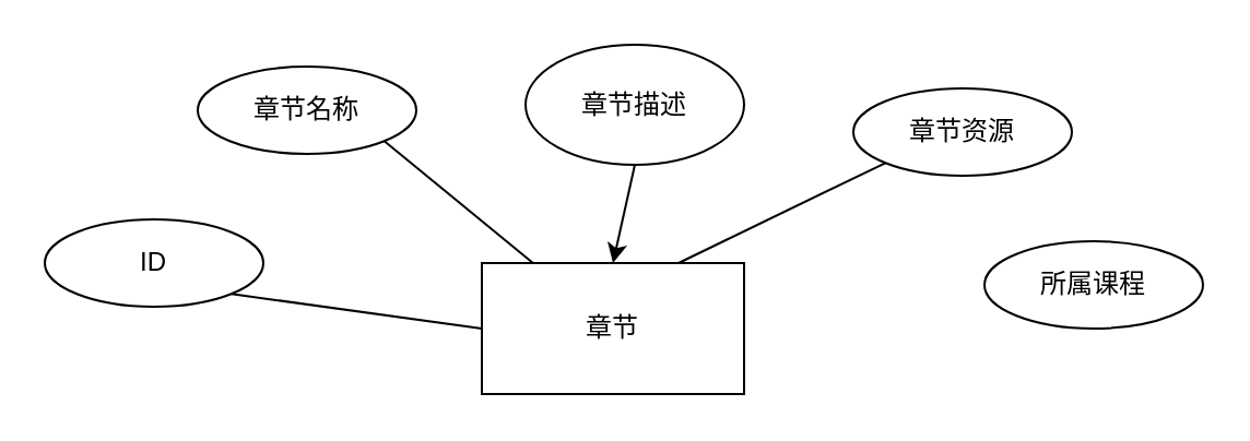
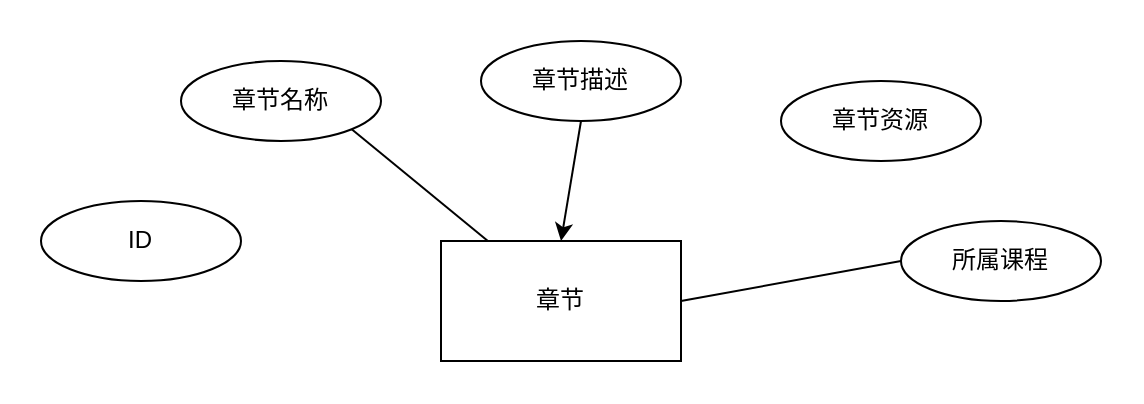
- <mxCell id="5" value="章节描述" style="ellipse;whiteSpace=wrap;html=1;align=center;" vertex="1" parent="1"><mxGeometry x="240" y="20" width="100" height="55" as="geometry" /></mxCell>
+ <mxCell id="5" value="章节描述" style="ellipse;whiteSpace=wrap;html=1;align=center;" vertex="1" parent="1"><mxGeometry x="240" y="20" width="100" height="40" as="geometry" /></mxCell>
- <mxCell id="11" value="" style="endArrow=none;html=1;rounded=0;exitX=0.75;exitY=0;exitDx=0;exitDy=0;entryX=0;entryY=1;entryDx=0;entryDy=0;" edge="1" parent="1" source="2" target="6"><mxGeometry relative="1" as="geometry"><mxPoint x="210" y="80" as="sourcePoint" /><mxPoint x="370" y="80" as="targetPoint" /></mxGeometry></mxCell>
+ <mxCell id="12" value="" style="endArrow=none;html=1;rounded=0;exitX=1;exitY=0.5;exitDx=0;exitDy=0;entryX=0;entryY=0.5;entryDx=0;entryDy=0;" edge="1" parent="1" source="2" target="7"><mxGeometry relative="1" as="geometry"><mxPoint x="210" y="80" as="sourcePoint" /><mxPoint x="370" y="80" as="targetPoint" /></mxGeometry></mxCell>
- <mxCell id="8" value="" style="endArrow=none;html=1;rounded=0;exitX=1;exitY=1;exitDx=0;exitDy=0;entryX=0;entryY=0.5;entryDx=0;entryDy=0;" edge="1" parent="1" source="3" target="2"><mxGeometry relative="1" as="geometry"><mxPoint x="210" y="80" as="sourcePoint" /><mxPoint x="370" y="80" as="targetPoint" /></mxGeometry></mxCell>
